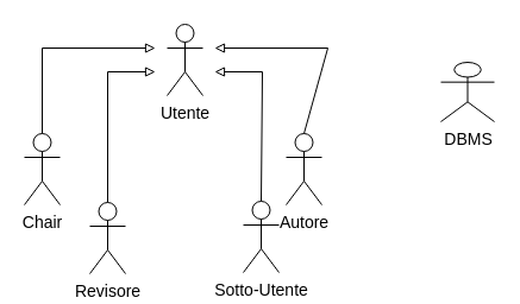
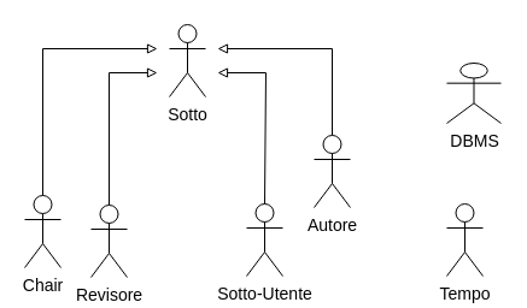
- <mxCell id="6" value="&lt;font style=&quot;color: light-dark(rgb(0, 0, 0), rgb(0, 0, 0)); font-size: 14px;&quot;&gt;Utente&lt;/font&gt;" style="shape=umlActor;verticalLabelPosition=bottom;verticalAlign=top;html=1;outlineConnect=0;strokeColor=light-dark(#000000,#000000);fillColor=none;" parent="1" vertex="1"><mxGeometry x="140" y="20" width="30" height="60" as="geometry" /></mxCell>
+ <mxCell id="6" value="&lt;font style=&quot;color: light-dark(rgb(0, 0, 0), rgb(0, 0, 0)); font-size: 14px;&quot;&gt;Sotto&lt;/font&gt;" style="shape=umlActor;verticalLabelPosition=bottom;verticalAlign=top;html=1;outlineConnect=0;strokeColor=light-dark(#000000,#000000);fillColor=none;" parent="1" vertex="1"><mxGeometry x="140" y="20" width="30" height="60" as="geometry" /></mxCell>
- <mxCell id="3" value="&lt;font face=&quot;Helvetica&quot; style=&quot;color: light-dark(rgb(0, 0, 0), rgb(0, 0, 0)); font-size: 14px;&quot;&gt;Chair&lt;/font&gt;" style="shape=umlActor;verticalLabelPosition=bottom;verticalAlign=top;html=1;outlineConnect=0;strokeColor=light-dark(#000000,#000000);fillColor=none;" parent="1" vertex="1"><mxGeometry x="20" y="112" width="30" height="60" as="geometry" /></mxCell>
+ <mxCell id="3" value="&lt;font face=&quot;Helvetica&quot; style=&quot;color: light-dark(rgb(0, 0, 0), rgb(0, 0, 0)); font-size: 14px;&quot;&gt;Chair&lt;/font&gt;" style="shape=umlActor;verticalLabelPosition=bottom;verticalAlign=top;html=1;outlineConnect=0;strokeColor=light-dark(#000000,#000000);fillColor=none;" parent="1" vertex="1"><mxGeometry x="20" y="162" width="30" height="60" as="geometry" /></mxCell>
- <mxCell id="2" value="&lt;font face=&quot;Helvetica&quot; style=&quot;color: light-dark(rgb(0, 0, 0), rgb(0, 0, 0)); font-size: 14px;&quot;&gt;Autore&lt;/font&gt;" style="shape=umlActor;verticalLabelPosition=bottom;verticalAlign=top;html=1;outlineConnect=0;strokeColor=light-dark(#000000,#000000);fillColor=none;" parent="1" vertex="1"><mxGeometry x="240" y="112" width="30" height="60" as="geometry" /></mxCell>
+ <mxCell id="2" value="&lt;font face=&quot;Helvetica&quot; style=&quot;color: light-dark(rgb(0, 0, 0), rgb(0, 0, 0)); font-size: 14px;&quot;&gt;Autore&lt;/font&gt;" style="shape=umlActor;verticalLabelPosition=bottom;verticalAlign=top;html=1;outlineConnect=0;strokeColor=light-dark(#000000,#000000);fillColor=none;" parent="1" vertex="1"><mxGeometry x="260" y="112" width="30" height="60" as="geometry" /></mxCell>
+ <mxCell id="8" value="&lt;font style=&quot;color: light-dark(rgb(0, 0, 0), rgb(0, 0, 0)); font-size: 14px;&quot;&gt;Tempo&lt;/font&gt;" style="shape=umlActor;verticalLabelPosition=bottom;verticalAlign=top;html=1;outlineConnect=0;strokeColor=light-dark(#000000,#000000);fillColor=none;" parent="1" vertex="1"><mxGeometry x="370" y="169" width="30" height="60" as="geometry" /></mxCell>
